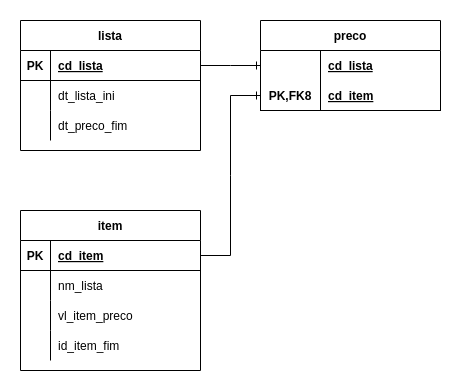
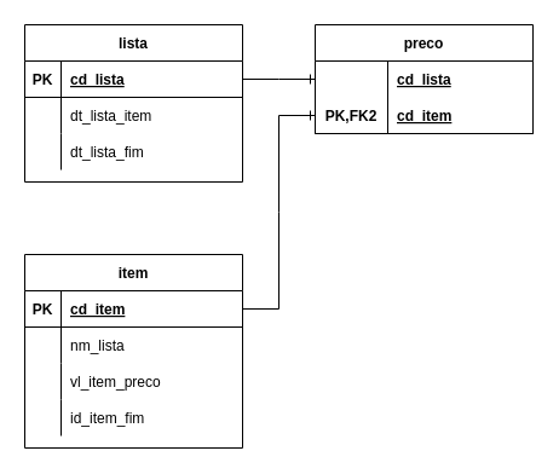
- <mxCell id="8" value="dt_lista_ini" style="shape=partialRectangle;connectable=0;fillColor=none;top=0;left=0;bottom=0;right=0;align=left;spacingLeft=6;overflow=hidden;" vertex="1" parent="6"><mxGeometry x="30" width="150" height="30" as="geometry"><mxRectangle width="150" height="30" as="alternateBounds" /></mxGeometry></mxCell>
+ <mxCell id="8" value="dt_lista_item" style="shape=partialRectangle;connectable=0;fillColor=none;top=0;left=0;bottom=0;right=0;align=left;spacingLeft=6;overflow=hidden;" vertex="1" parent="6"><mxGeometry x="30" width="150" height="30" as="geometry"><mxRectangle width="150" height="30" as="alternateBounds" /></mxGeometry></mxCell>
- <mxCell id="29" value="PK,FK8" style="shape=partialRectangle;connectable=0;fillColor=none;top=0;left=0;bottom=0;right=0;fontStyle=1;overflow=hidden;" vertex="1" parent="28"><mxGeometry width="60" height="30" as="geometry"><mxRectangle width="60" height="30" as="alternateBounds" /></mxGeometry></mxCell>
+ <mxCell id="29" value="PK,FK2" style="shape=partialRectangle;connectable=0;fillColor=none;top=0;left=0;bottom=0;right=0;fontStyle=1;overflow=hidden;" vertex="1" parent="28"><mxGeometry width="60" height="30" as="geometry"><mxRectangle width="60" height="30" as="alternateBounds" /></mxGeometry></mxCell>
- <mxCell id="11" value="dt_preco_fim" style="shape=partialRectangle;connectable=0;fillColor=none;top=0;left=0;bottom=0;right=0;align=left;spacingLeft=6;overflow=hidden;" vertex="1" parent="9"><mxGeometry x="30" width="150" height="30" as="geometry"><mxRectangle width="150" height="30" as="alternateBounds" /></mxGeometry></mxCell>
+ <mxCell id="11" value="dt_lista_fim" style="shape=partialRectangle;connectable=0;fillColor=none;top=0;left=0;bottom=0;right=0;align=left;spacingLeft=6;overflow=hidden;" vertex="1" parent="9"><mxGeometry x="30" width="150" height="30" as="geometry"><mxRectangle width="150" height="30" as="alternateBounds" /></mxGeometry></mxCell>
